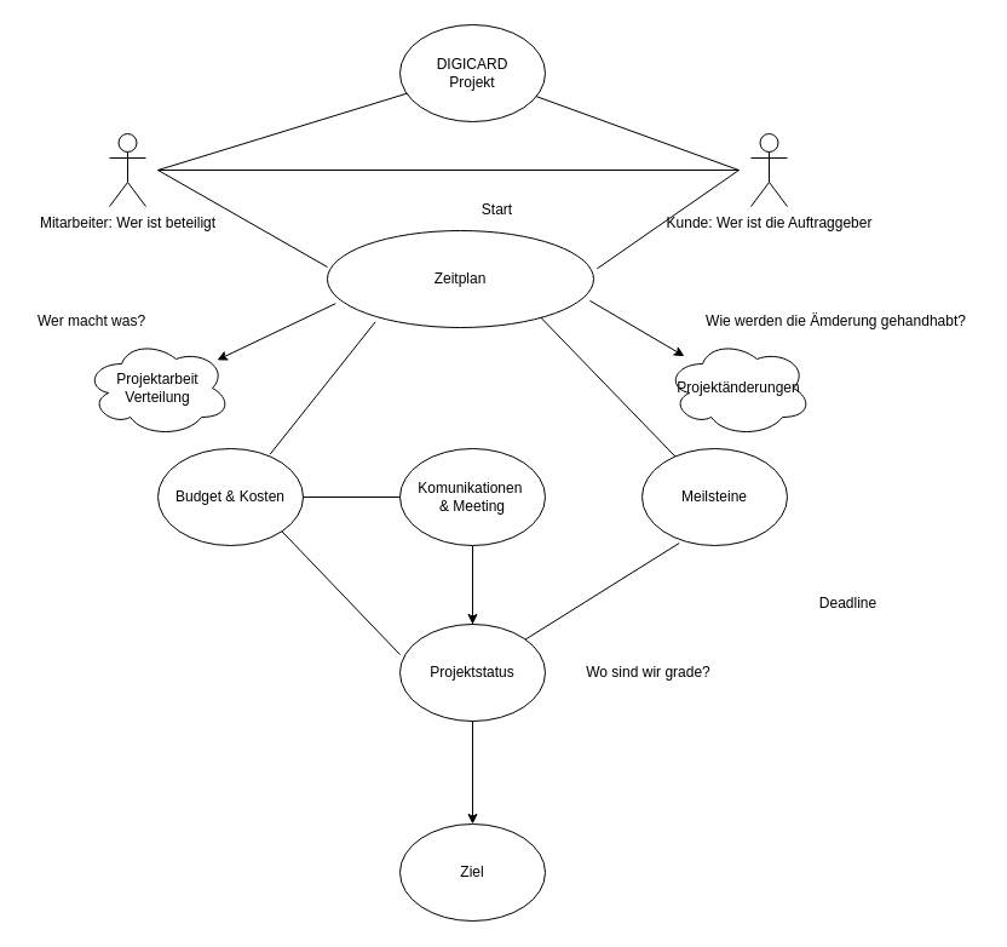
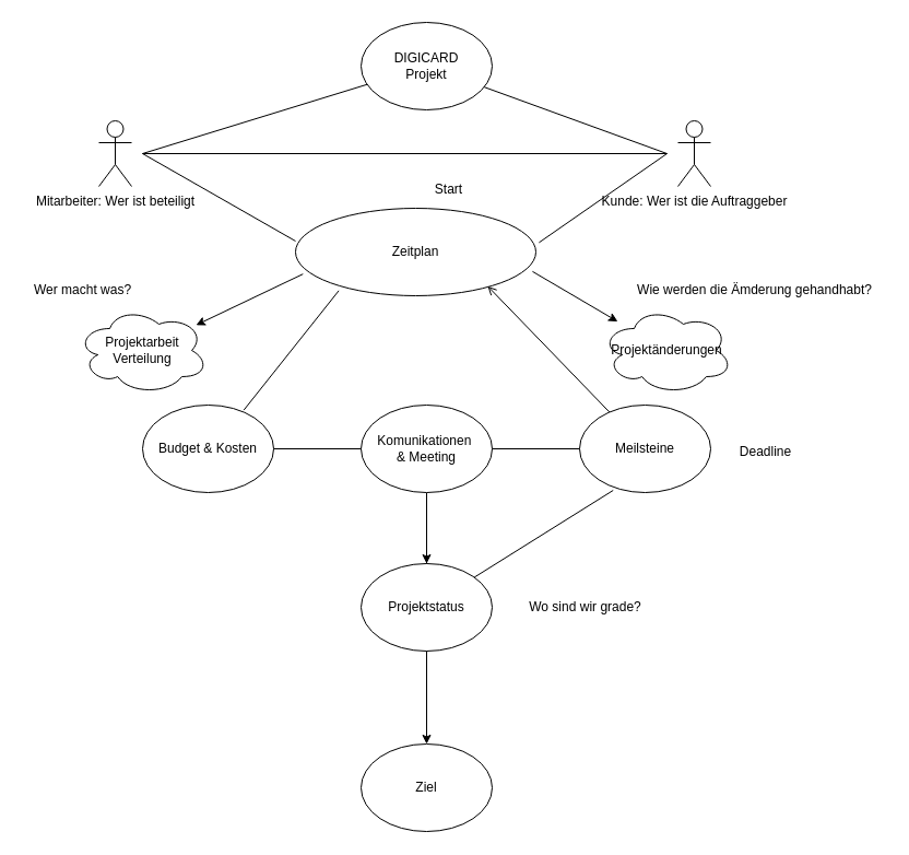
- <mxCell id="19" value="" style="endArrow=none;html=1;rounded=0;entryX=0.8;entryY=0.892;entryDx=0;entryDy=0;entryPerimeter=0;" parent="1" source="17" target="2" edge="1"><mxGeometry width="50" height="50" relative="1" as="geometry"><mxPoint x="390" y="260" as="sourcePoint" /><mxPoint x="440" y="210" as="targetPoint" /></mxGeometry></mxCell>
+ <mxCell id="19" value="" style="endArrow=open;html=1;rounded=0;entryX=0.8;entryY=0.892;entryDx=0;entryDy=0;entryPerimeter=0;" parent="1" source="17" target="2" edge="1"><mxGeometry width="50" height="50" relative="1" as="geometry"><mxPoint x="390" y="260" as="sourcePoint" /><mxPoint x="440" y="210" as="targetPoint" /></mxGeometry></mxCell>
+ <mxCell id="21" value="" style="endArrow=none;html=1;rounded=0;entryX=0;entryY=0.5;entryDx=0;entryDy=0;exitX=1;exitY=0.5;exitDx=0;exitDy=0;" parent="1" source="16" target="17" edge="1"><mxGeometry width="50" height="50" relative="1" as="geometry"><mxPoint x="390" y="460" as="sourcePoint" /><mxPoint x="440" y="410" as="targetPoint" /></mxGeometry></mxCell>
- <mxCell id="23" value="" style="endArrow=none;html=1;rounded=0;entryX=0;entryY=0.313;entryDx=0;entryDy=0;entryPerimeter=0;exitX=1;exitY=1;exitDx=0;exitDy=0;" parent="1" source="14" target="22" edge="1"><mxGeometry width="50" height="50" relative="1" as="geometry"><mxPoint x="240" y="540" as="sourcePoint" /><mxPoint x="290" y="490" as="targetPoint" /></mxGeometry></mxCell>
- <mxCell id="28" value="Deadline" style="text;html=1;align=center;verticalAlign=middle;resizable=0;points=[];autosize=1;strokeColor=none;fillColor=none;" parent="1" vertex="1"><mxGeometry x="665" y="483" width="70" height="30" as="geometry" /></mxCell>
+ <mxCell id="28" value="Deadline" style="text;html=1;align=center;verticalAlign=middle;resizable=0;points=[];autosize=1;strokeColor=none;fillColor=none;" parent="1" vertex="1"><mxGeometry x="665" y="398" width="70" height="30" as="geometry" /></mxCell>
